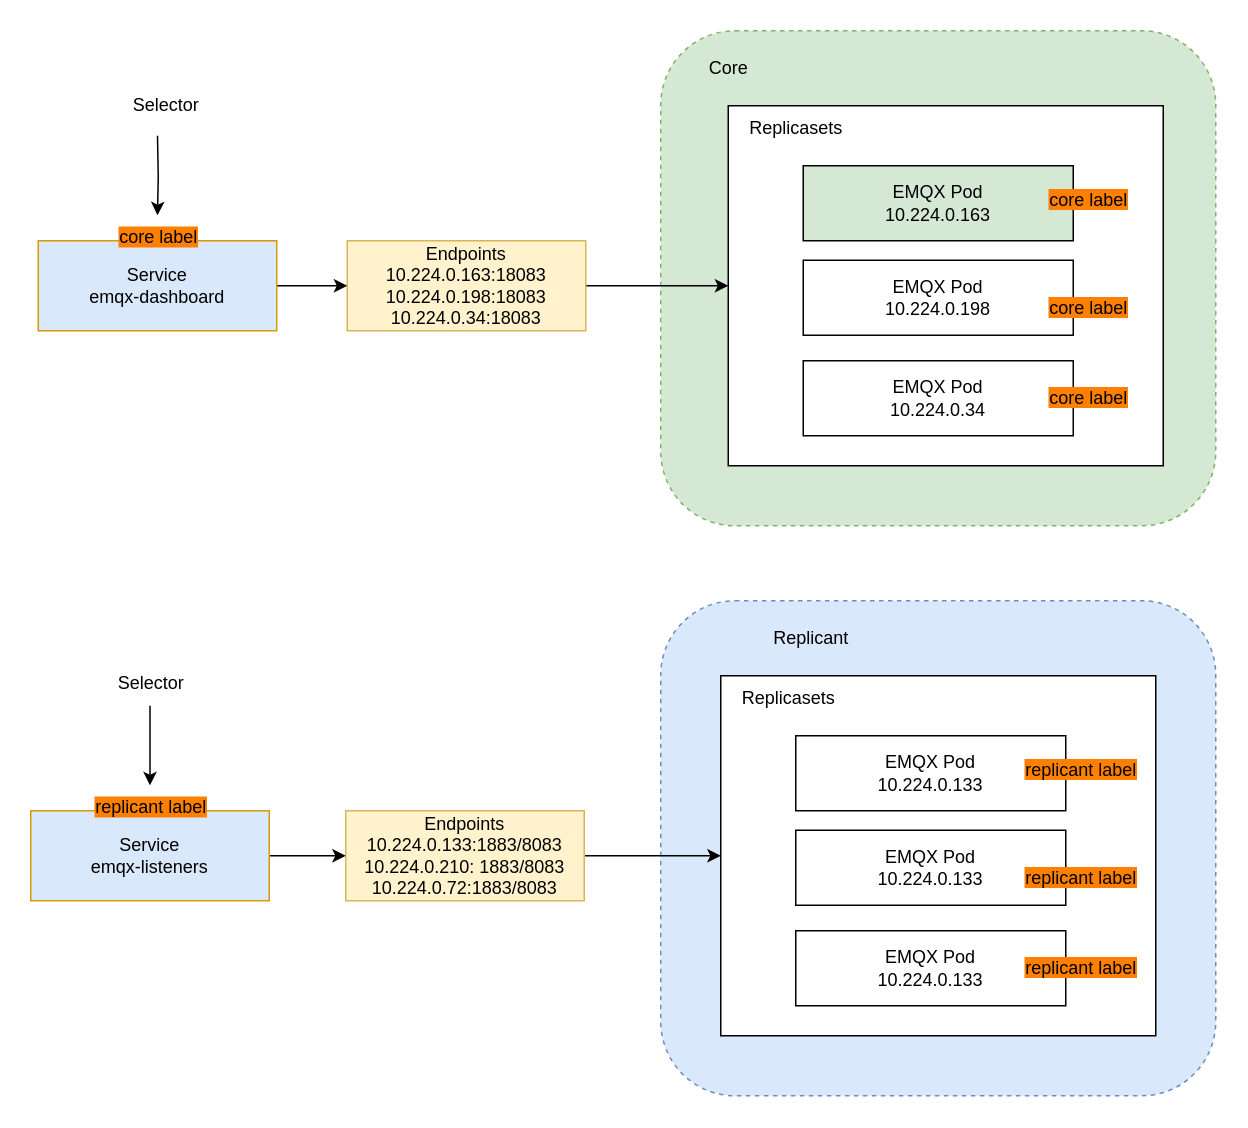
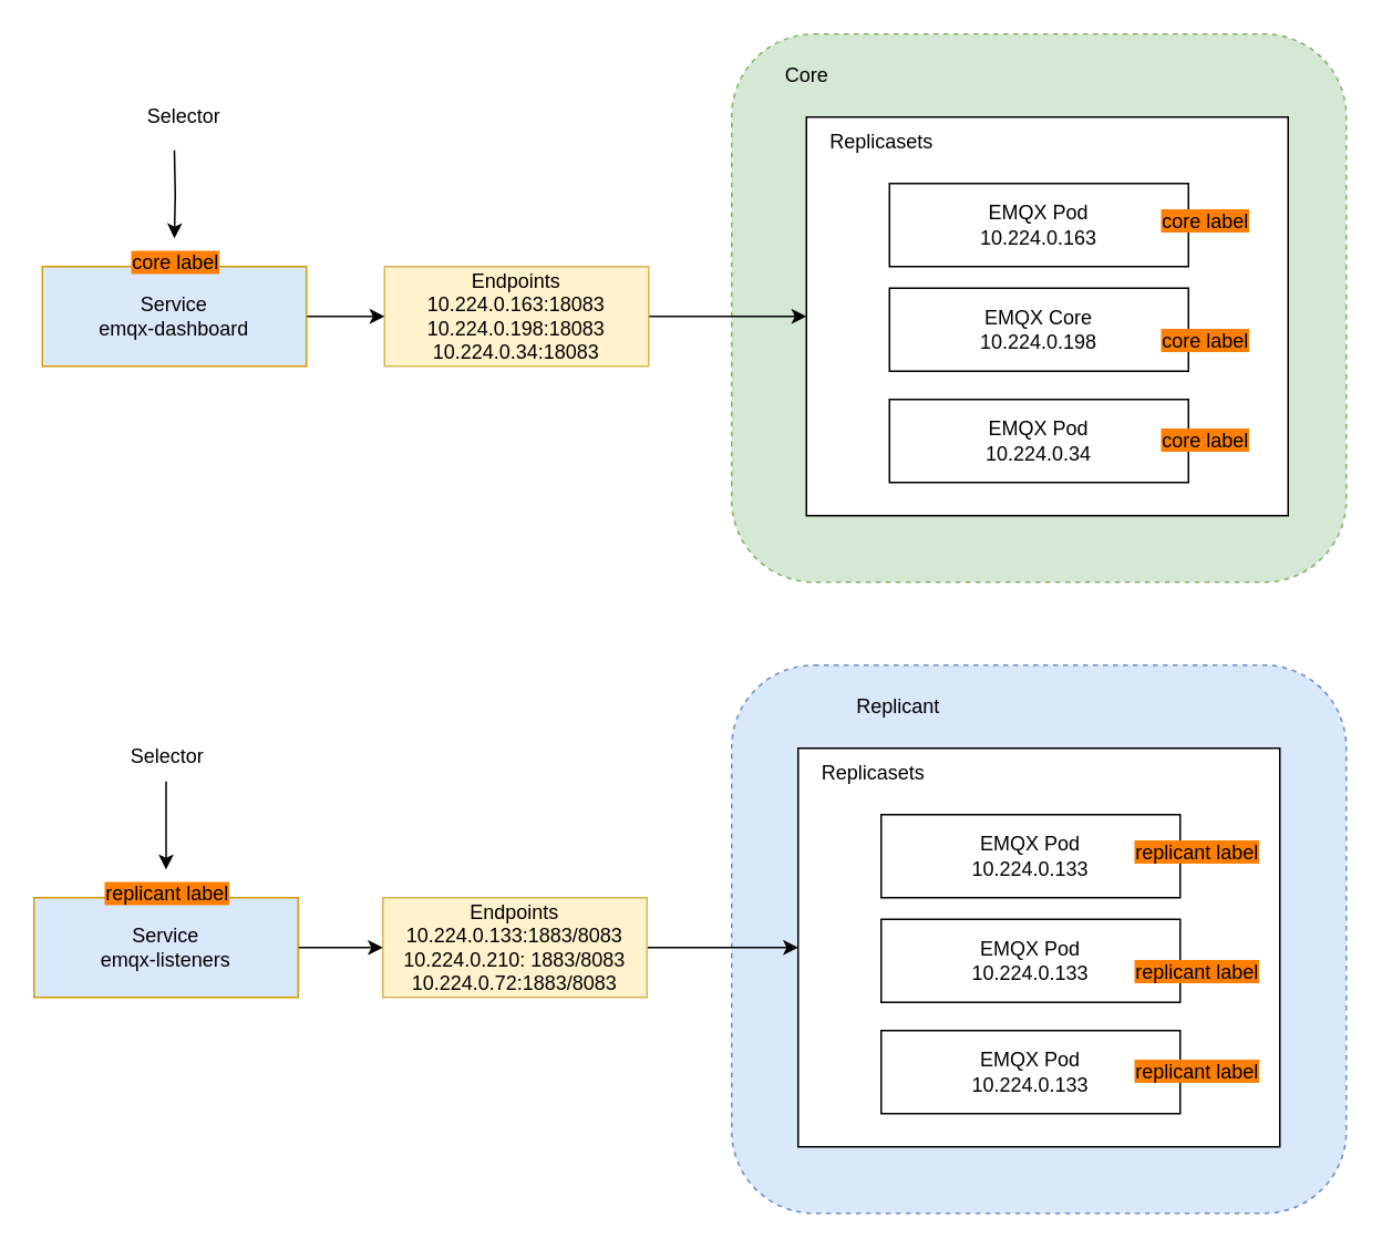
- <mxCell id="28" value="EMQX Pod&lt;br&gt;10.224.0.163" style="rounded=0;whiteSpace=wrap;html=1;fillColor=#d5e8d4;" vertex="1" parent="1"><mxGeometry x="535" y="110" width="180" height="50" as="geometry" /></mxCell>
+ <mxCell id="28" value="EMQX Pod&lt;br&gt;10.224.0.163" style="rounded=0;whiteSpace=wrap;html=1;" vertex="1" parent="1"><mxGeometry x="535" y="110" width="180" height="50" as="geometry" /></mxCell>
- <mxCell id="29" value="EMQX Pod&lt;br&gt;10.224.0.198" style="rounded=0;whiteSpace=wrap;html=1;" vertex="1" parent="1"><mxGeometry x="535" y="173" width="180" height="50" as="geometry" /></mxCell>
+ <mxCell id="29" value="EMQX Core&lt;br&gt;10.224.0.198" style="rounded=0;whiteSpace=wrap;html=1;" vertex="1" parent="1"><mxGeometry x="535" y="173" width="180" height="50" as="geometry" /></mxCell>
